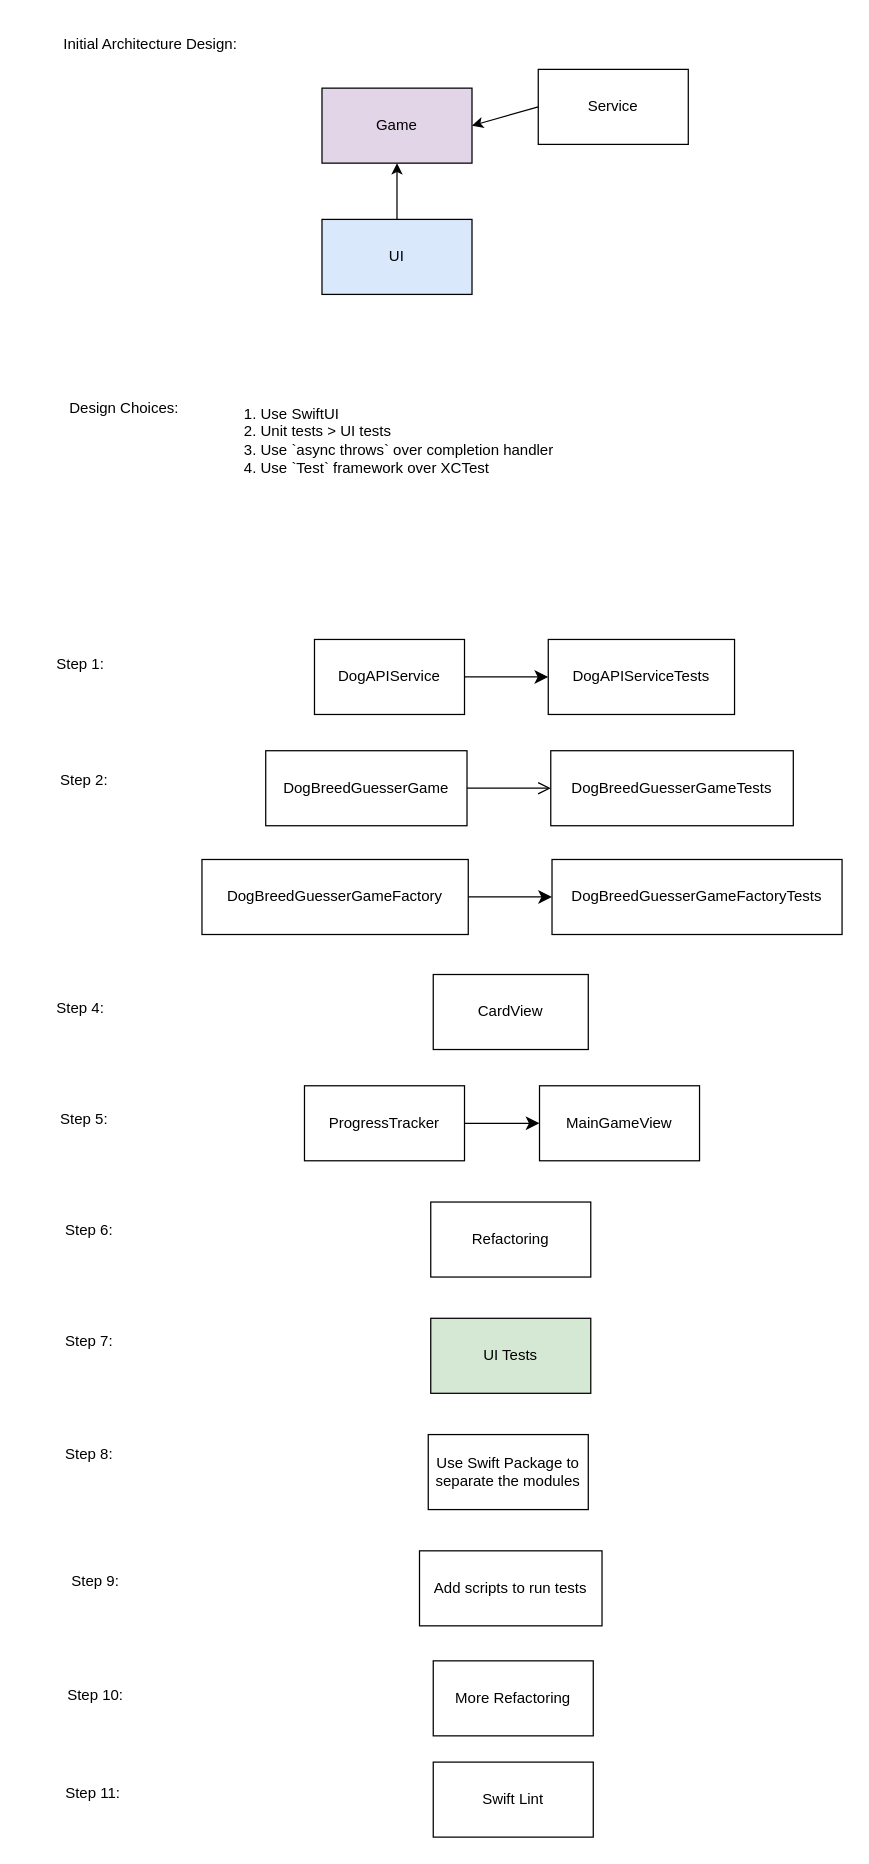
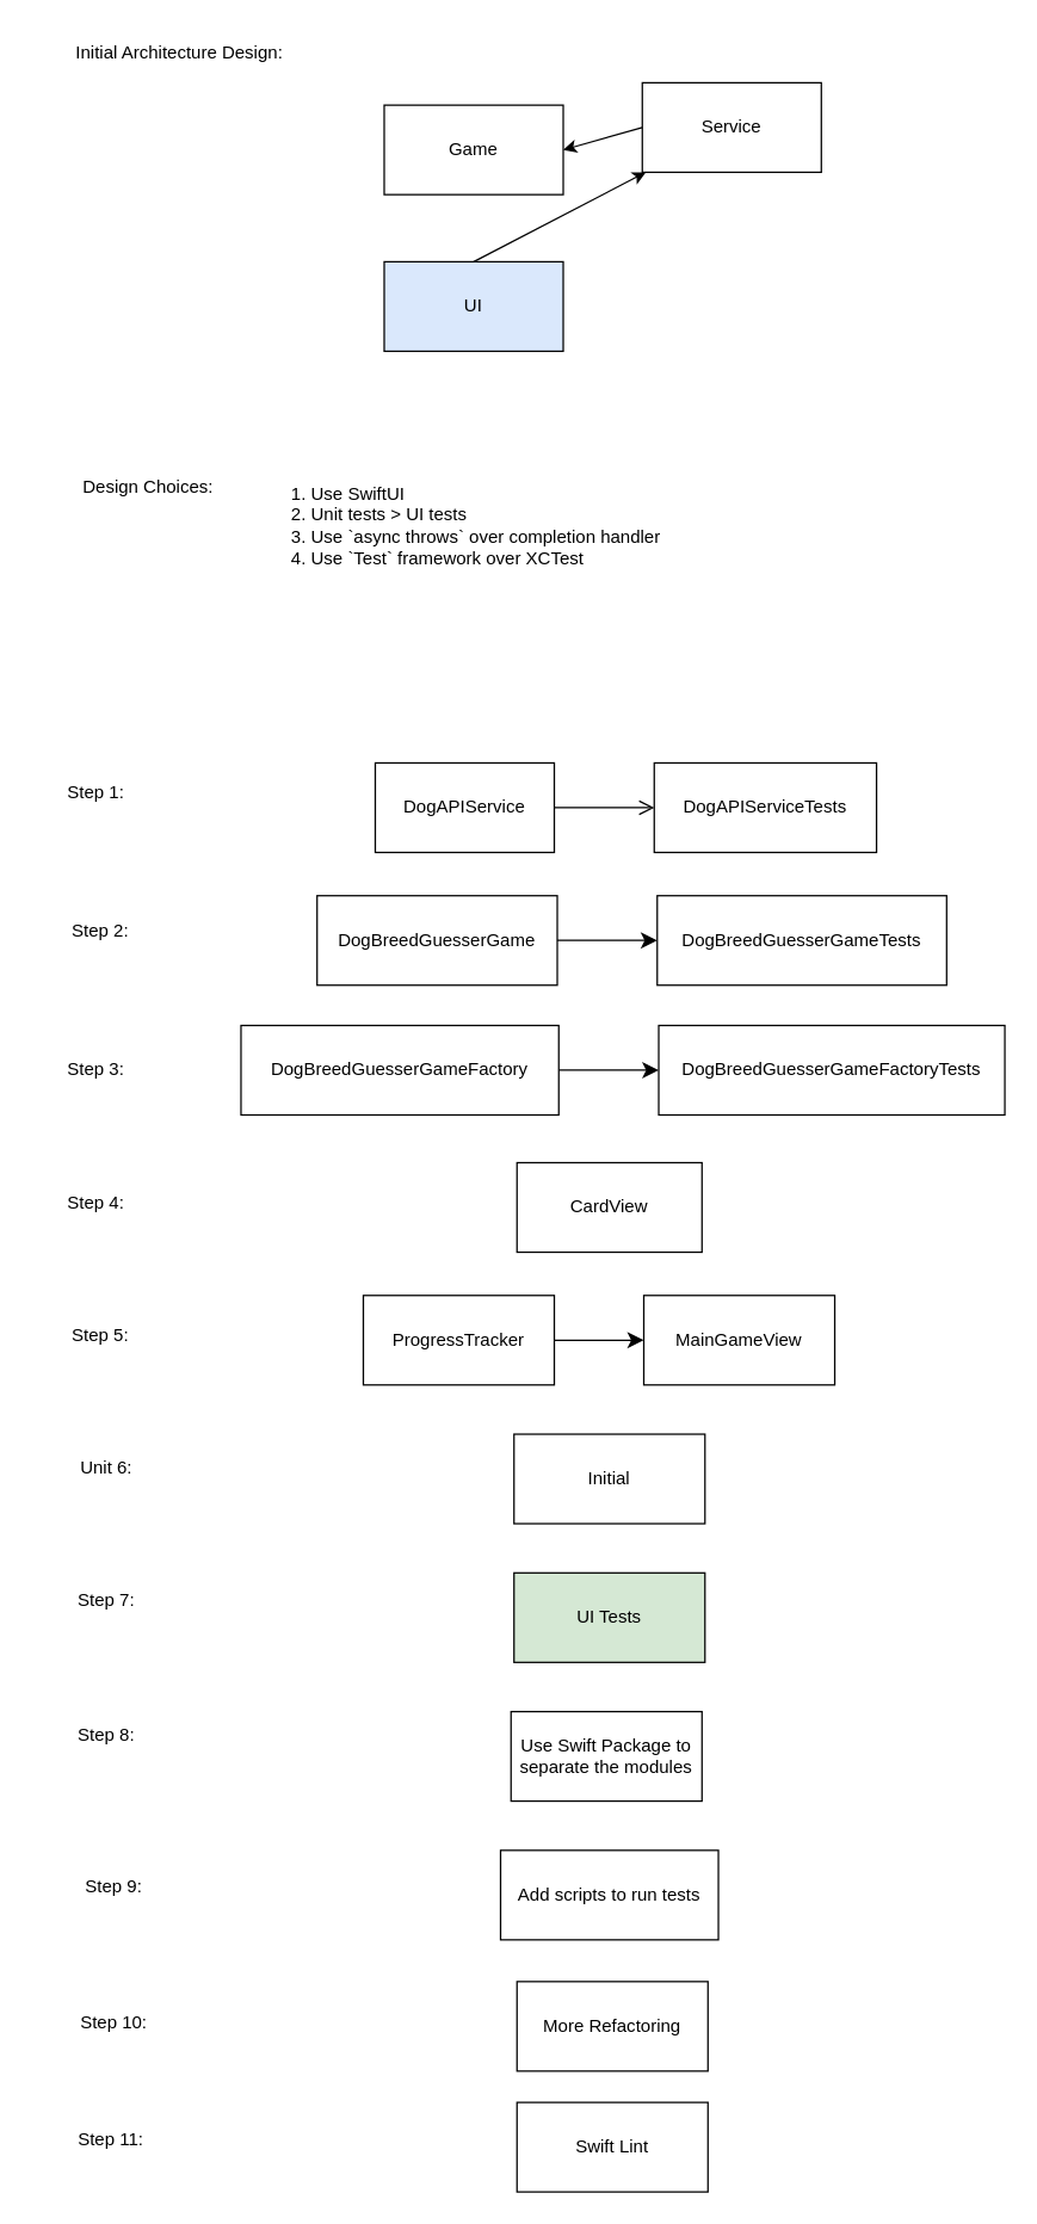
- <mxCell id="32" value="Game" style="rounded=0;whiteSpace=wrap;html=1;fillColor=#e1d5e7;" vertex="1" parent="1"><mxGeometry x="257" y="70" width="120" height="60" as="geometry" /></mxCell>
+ <mxCell id="32" value="Game" style="rounded=0;whiteSpace=wrap;html=1;" vertex="1" parent="1"><mxGeometry x="257" y="70" width="120" height="60" as="geometry" /></mxCell>
- <mxCell id="35" value="" style="endArrow=classic;html=1;rounded=0;entryX=0.5;entryY=1;entryDx=0;entryDy=0;exitX=0.5;exitY=0;exitDx=0;exitDy=0;" edge="1" parent="1" source="34" target="32"><mxGeometry width="50" height="50" relative="1" as="geometry"><mxPoint x="552" y="270" as="sourcePoint" /><mxPoint x="602" y="220" as="targetPoint" /></mxGeometry></mxCell>
+ <mxCell id="35" value="" style="endArrow=classic;html=1;rounded=0;exitX=0.5;exitY=0;exitDx=0;exitDy=0;" edge="1" parent="1" source="34" target="33"><mxGeometry width="50" height="50" relative="1" as="geometry"><mxPoint x="552" y="270" as="sourcePoint" /><mxPoint x="602" y="220" as="targetPoint" /></mxGeometry></mxCell>
- <mxCell id="2" style="edgeStyle=none;curved=1;rounded=0;orthogonalLoop=1;jettySize=auto;html=1;exitX=1;exitY=0.5;exitDx=0;exitDy=0;entryX=0;entryY=0.5;entryDx=0;entryDy=0;fontSize=12;startSize=8;endSize=8;" parent="1" source="3" target="4" edge="1"><mxGeometry relative="1" as="geometry" /></mxCell>
+ <mxCell id="2" style="edgeStyle=none;curved=1;rounded=0;orthogonalLoop=1;jettySize=auto;html=1;exitX=1;exitY=0.5;exitDx=0;exitDy=0;entryX=0;entryY=0.5;entryDx=0;entryDy=0;fontSize=12;startSize=8;endSize=8;endArrow=open;" parent="1" source="3" target="4" edge="1"><mxGeometry relative="1" as="geometry" /></mxCell>
- <mxCell id="5" style="edgeStyle=none;curved=1;rounded=0;orthogonalLoop=1;jettySize=auto;html=1;exitX=1;exitY=0.5;exitDx=0;exitDy=0;entryX=0;entryY=0.5;entryDx=0;entryDy=0;fontSize=12;startSize=8;endSize=8;endArrow=open;" parent="1" source="6" target="7" edge="1"><mxGeometry relative="1" as="geometry" /></mxCell>
+ <mxCell id="5" style="edgeStyle=none;curved=1;rounded=0;orthogonalLoop=1;jettySize=auto;html=1;exitX=1;exitY=0.5;exitDx=0;exitDy=0;entryX=0;entryY=0.5;entryDx=0;entryDy=0;fontSize=12;startSize=8;endSize=8;" parent="1" source="6" target="7" edge="1"><mxGeometry relative="1" as="geometry" /></mxCell>
+ <mxCell id="20" value="Step 3:" style="text;html=1;align=center;verticalAlign=middle;whiteSpace=wrap;rounded=0;" parent="1" vertex="1"><mxGeometry x="34" y="702" width="60" height="30" as="geometry" /></mxCell>
- <mxCell id="23" value="Step 6:" style="text;html=1;align=center;verticalAlign=middle;whiteSpace=wrap;rounded=0;" parent="1" vertex="1"><mxGeometry x="41" y="969" width="60" height="30" as="geometry" /></mxCell>
+ <mxCell id="23" value="Unit 6:" style="text;html=1;align=center;verticalAlign=middle;whiteSpace=wrap;rounded=0;" parent="1" vertex="1"><mxGeometry x="41" y="969" width="60" height="30" as="geometry" /></mxCell>
- <mxCell id="15" value="Refactoring" style="rounded=0;whiteSpace=wrap;html=1;" parent="1" vertex="1"><mxGeometry x="344" y="961" width="128" height="60" as="geometry" /></mxCell>
+ <mxCell id="15" value="Initial" style="rounded=0;whiteSpace=wrap;html=1;" parent="1" vertex="1"><mxGeometry x="344" y="961" width="128" height="60" as="geometry" /></mxCell>
